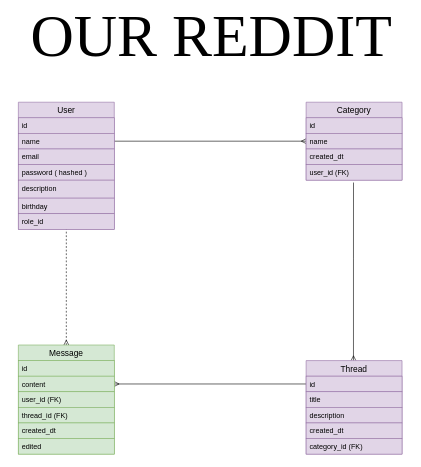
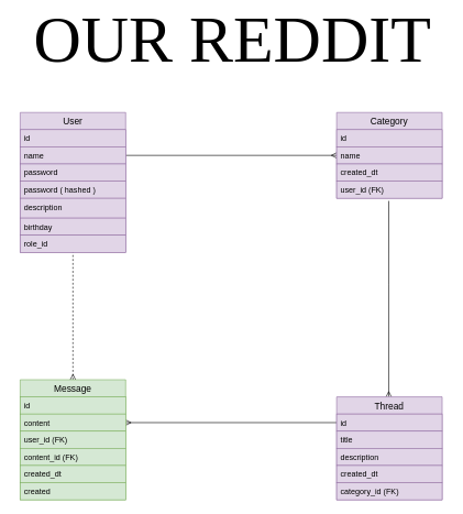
- <mxCell id="9" value="email" style="text;strokeColor=#9673a6;fillColor=#e1d5e7;spacingLeft=4;spacingRight=4;overflow=hidden;rotatable=0;points=[[0,0.5],[1,0.5]];portConstraint=eastwest;fontSize=12;" vertex="1" parent="6"><mxGeometry y="78" width="160" height="26" as="geometry" /></mxCell>
+ <mxCell id="9" value="password" style="text;strokeColor=#9673a6;fillColor=#e1d5e7;spacingLeft=4;spacingRight=4;overflow=hidden;rotatable=0;points=[[0,0.5],[1,0.5]];portConstraint=eastwest;fontSize=12;" vertex="1" parent="6"><mxGeometry y="78" width="160" height="26" as="geometry" /></mxCell>
- <mxCell id="23" value="thread_id (FK)" style="text;strokeColor=#82b366;fillColor=#d5e8d4;spacingLeft=4;spacingRight=4;overflow=hidden;rotatable=0;points=[[0,0.5],[1,0.5]];portConstraint=eastwest;fontSize=12;" vertex="1" parent="19"><mxGeometry y="104" width="160" height="26" as="geometry" /></mxCell>
+ <mxCell id="23" value="content_id (FK)" style="text;strokeColor=#82b366;fillColor=#d5e8d4;spacingLeft=4;spacingRight=4;overflow=hidden;rotatable=0;points=[[0,0.5],[1,0.5]];portConstraint=eastwest;fontSize=12;" vertex="1" parent="19"><mxGeometry y="104" width="160" height="26" as="geometry" /></mxCell>
- <mxCell id="25" value="edited" style="text;strokeColor=#82b366;fillColor=#d5e8d4;spacingLeft=4;spacingRight=4;overflow=hidden;rotatable=0;points=[[0,0.5],[1,0.5]];portConstraint=eastwest;fontSize=12;" vertex="1" parent="19"><mxGeometry y="156" width="160" height="26" as="geometry" /></mxCell>
+ <mxCell id="25" value="created" style="text;strokeColor=#82b366;fillColor=#d5e8d4;spacingLeft=4;spacingRight=4;overflow=hidden;rotatable=0;points=[[0,0.5],[1,0.5]];portConstraint=eastwest;fontSize=12;" vertex="1" parent="19"><mxGeometry y="156" width="160" height="26" as="geometry" /></mxCell>
